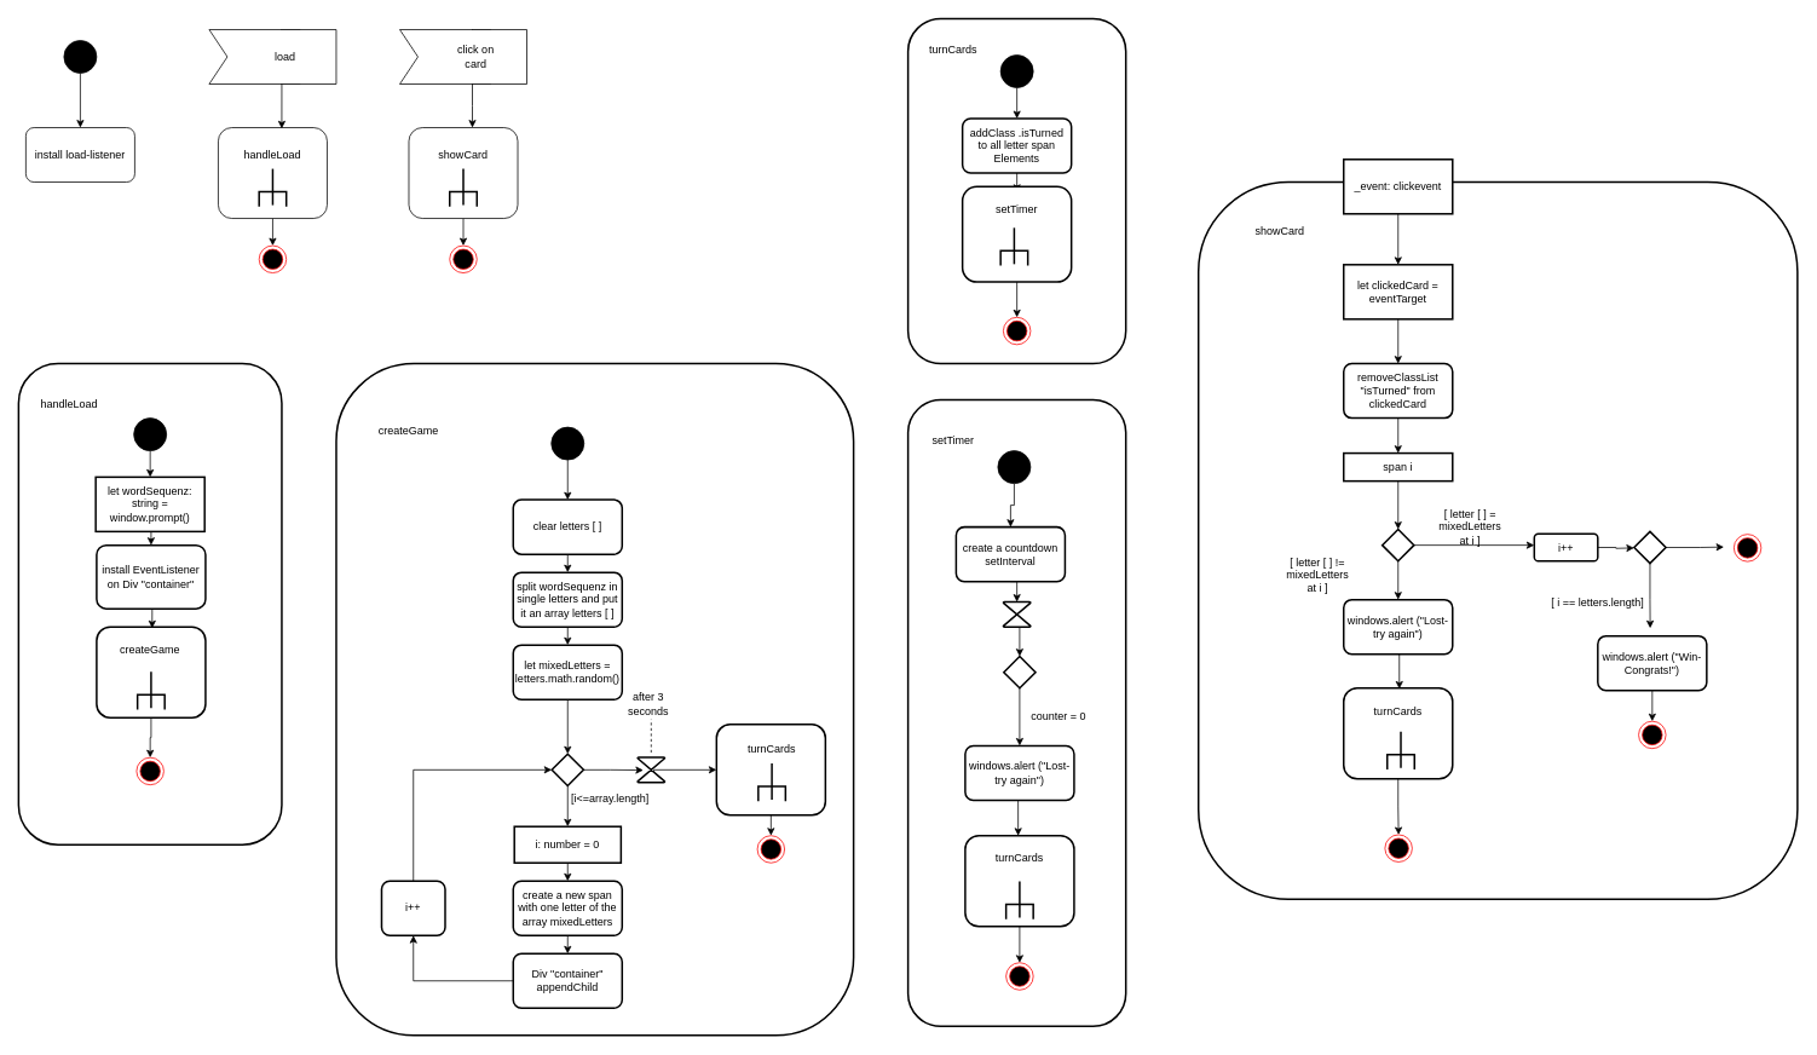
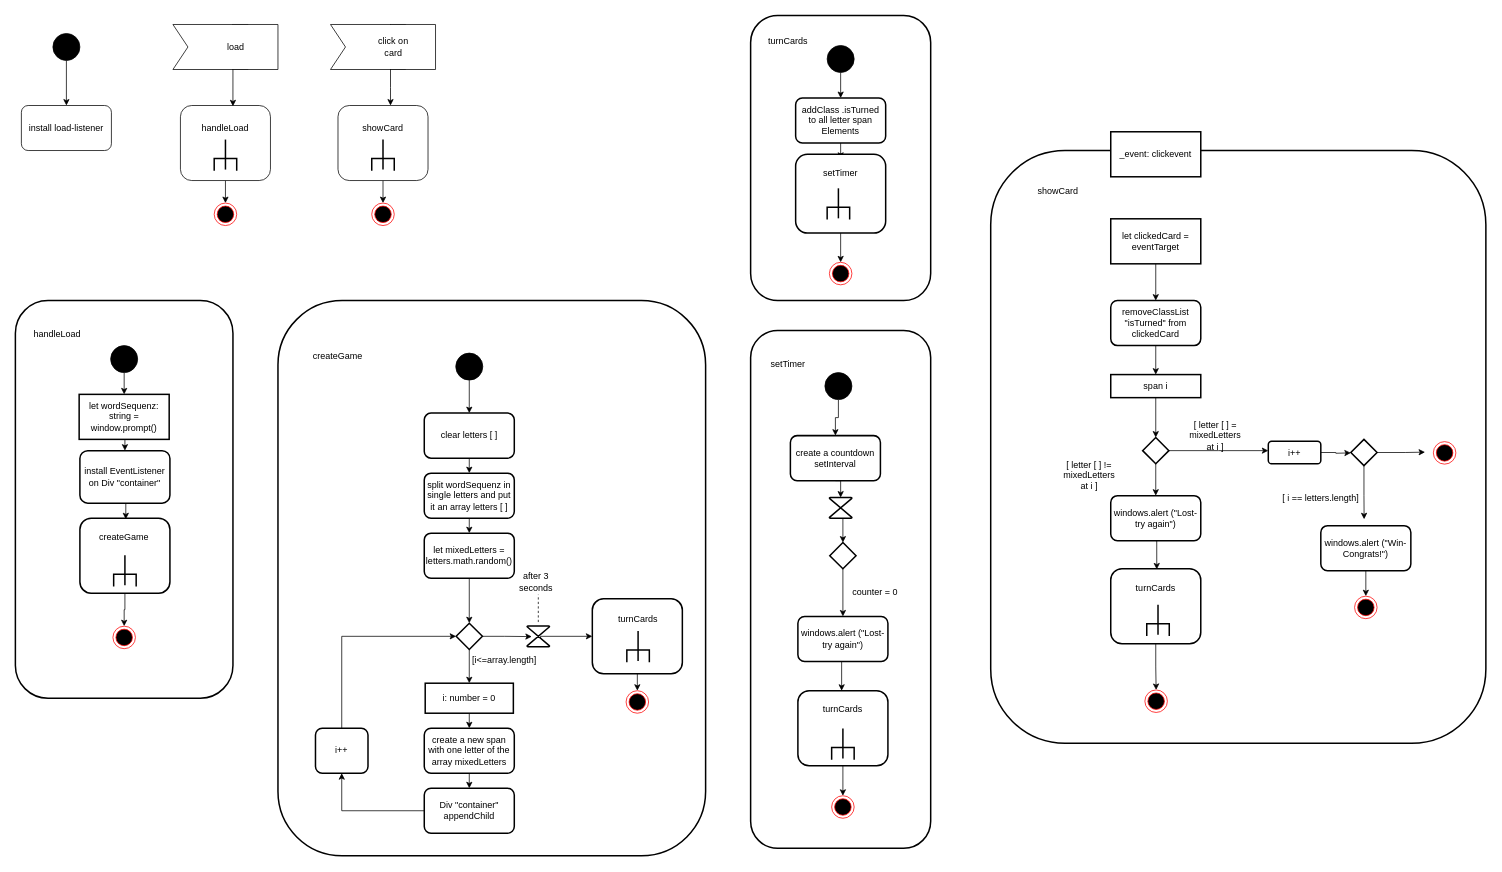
- <mxCell id="114" style="edgeStyle=orthogonalEdgeStyle;rounded=0;orthogonalLoop=1;jettySize=auto;html=1;exitX=0.5;exitY=1;exitDx=0;exitDy=0;entryX=0.5;entryY=0;entryDx=0;entryDy=0;" edge="1" parent="1" source="115" target="117"><mxGeometry relative="1" as="geometry" /></mxCell>
